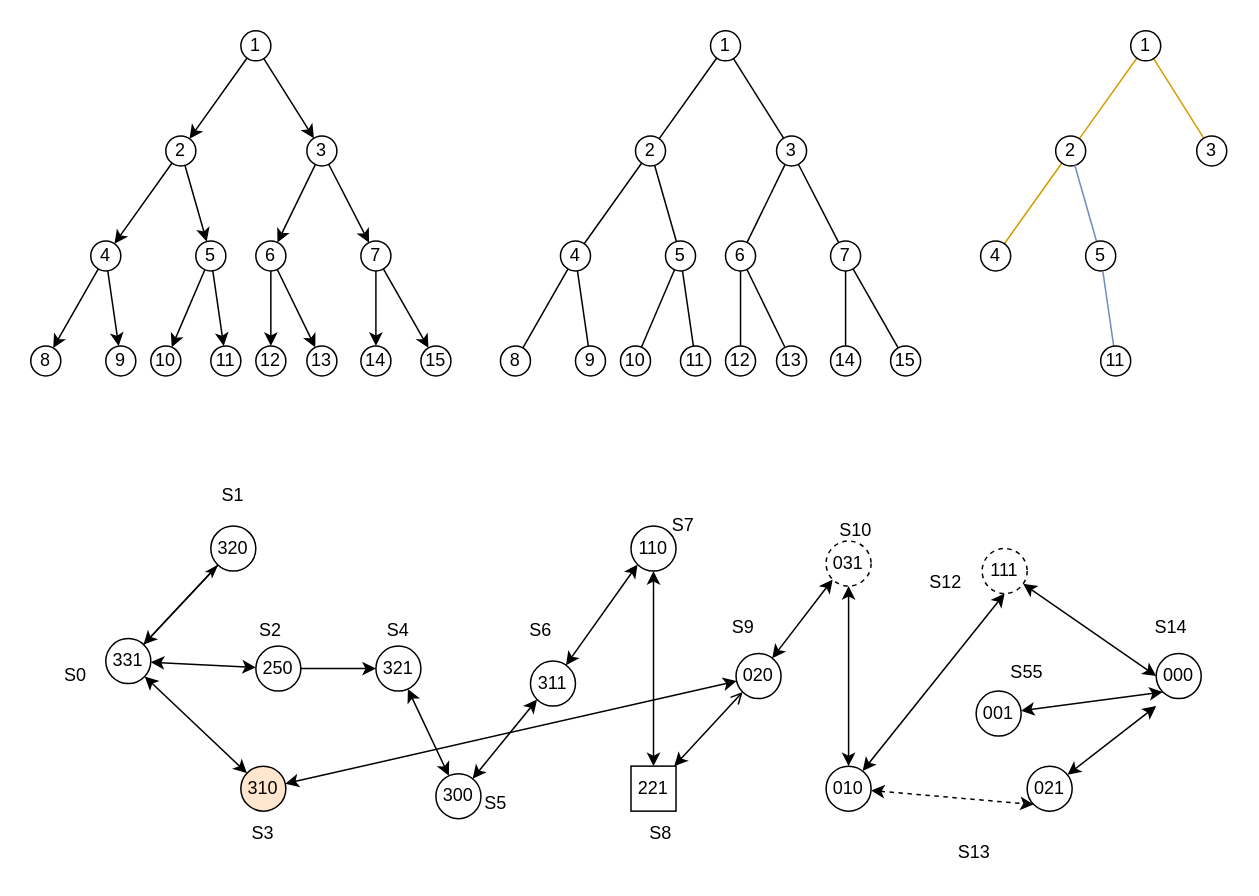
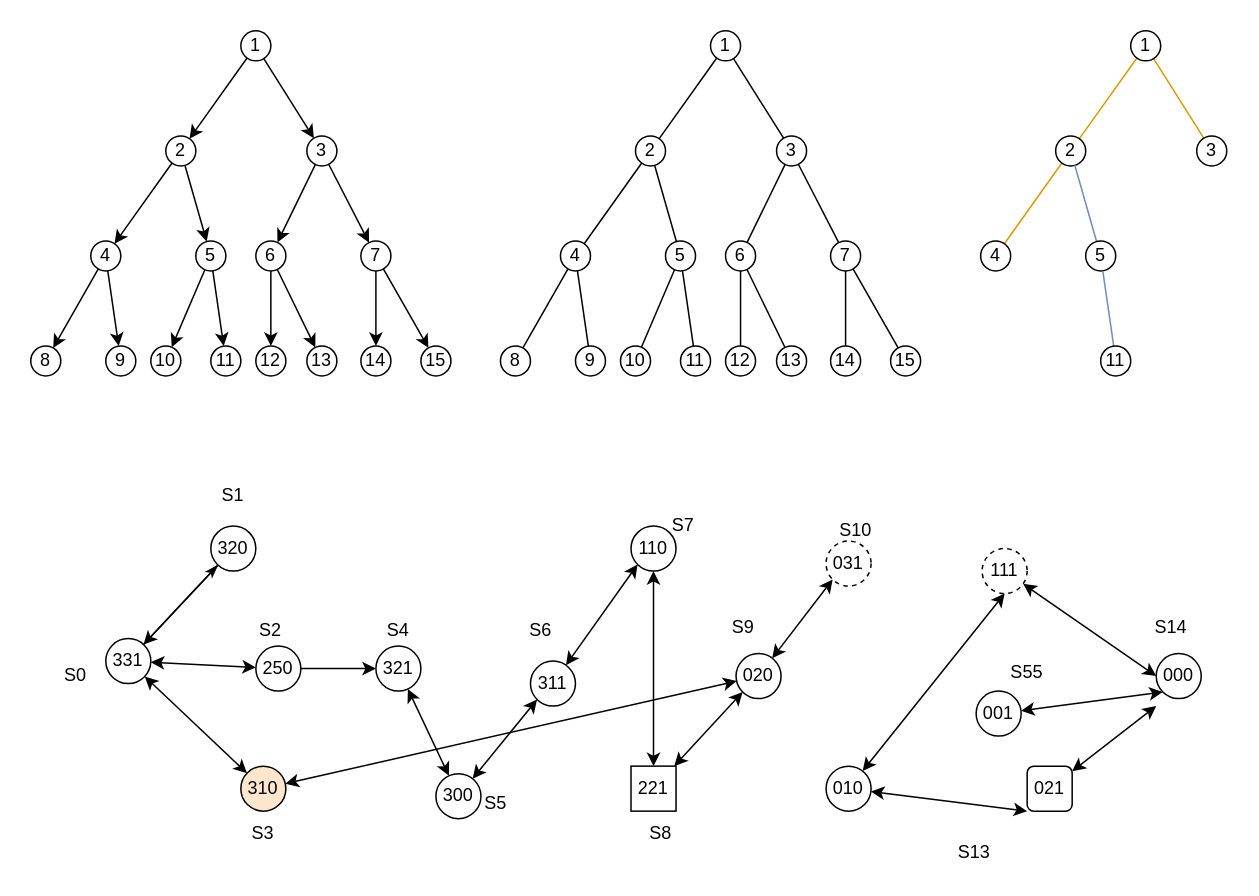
- <mxCell id="87" value="S12" style="text;html=1;strokeColor=none;fillColor=none;align=center;verticalAlign=middle;whiteSpace=wrap;rounded=0;" vertex="1" parent="1"><mxGeometry x="610" y="380" width="40" height="15" as="geometry" /></mxCell>
- <mxCell id="68" style="edgeStyle=none;rounded=0;orthogonalLoop=1;jettySize=auto;html=1;entryX=0.5;entryY=0;entryDx=0;entryDy=0;startArrow=classic;startFill=1;endArrow=classic;endFill=1;" edge="1" parent="1" source="69" target="72"><mxGeometry relative="1" as="geometry" /></mxCell>
- <mxCell id="64" style="edgeStyle=none;rounded=0;orthogonalLoop=1;jettySize=auto;html=1;entryX=0;entryY=1;entryDx=0;entryDy=0;startArrow=classic;startFill=1;endArrow=open;endFill=1;" edge="1" parent="1" source="65" target="67"><mxGeometry relative="1" as="geometry" /></mxCell>
+ <mxCell id="64" style="edgeStyle=none;rounded=0;orthogonalLoop=1;jettySize=auto;html=1;entryX=0;entryY=1;entryDx=0;entryDy=0;startArrow=classic;startFill=1;endArrow=classic;endFill=1;" edge="1" parent="1" source="65" target="67"><mxGeometry relative="1" as="geometry" /></mxCell>
- <mxCell id="76" value="021" style="ellipse;whiteSpace=wrap;html=1;aspect=fixed;" vertex="1" parent="1"><mxGeometry x="684" y="510" width="30" height="30" as="geometry" /></mxCell>
+ <mxCell id="76" value="021" style="whiteSpace=wrap;html=1;aspect=fixed;rounded=1;" vertex="1" parent="1"><mxGeometry x="684" y="510" width="30" height="30" as="geometry" /></mxCell>
- <mxCell id="71" style="edgeStyle=none;rounded=0;orthogonalLoop=1;jettySize=auto;html=1;startArrow=classic;startFill=1;endArrow=classic;endFill=1;entryX=0;entryY=1;entryDx=0;entryDy=0;dashed=1;" edge="1" parent="1" source="72" target="76"><mxGeometry relative="1" as="geometry"><mxPoint x="690" y="560" as="targetPoint" /></mxGeometry></mxCell>
+ <mxCell id="71" style="edgeStyle=none;rounded=0;orthogonalLoop=1;jettySize=auto;html=1;startArrow=classic;startFill=1;endArrow=classic;endFill=1;entryX=0;entryY=1;entryDx=0;entryDy=0;" edge="1" parent="1" source="72" target="76"><mxGeometry relative="1" as="geometry"><mxPoint x="690" y="560" as="targetPoint" /></mxGeometry></mxCell>
